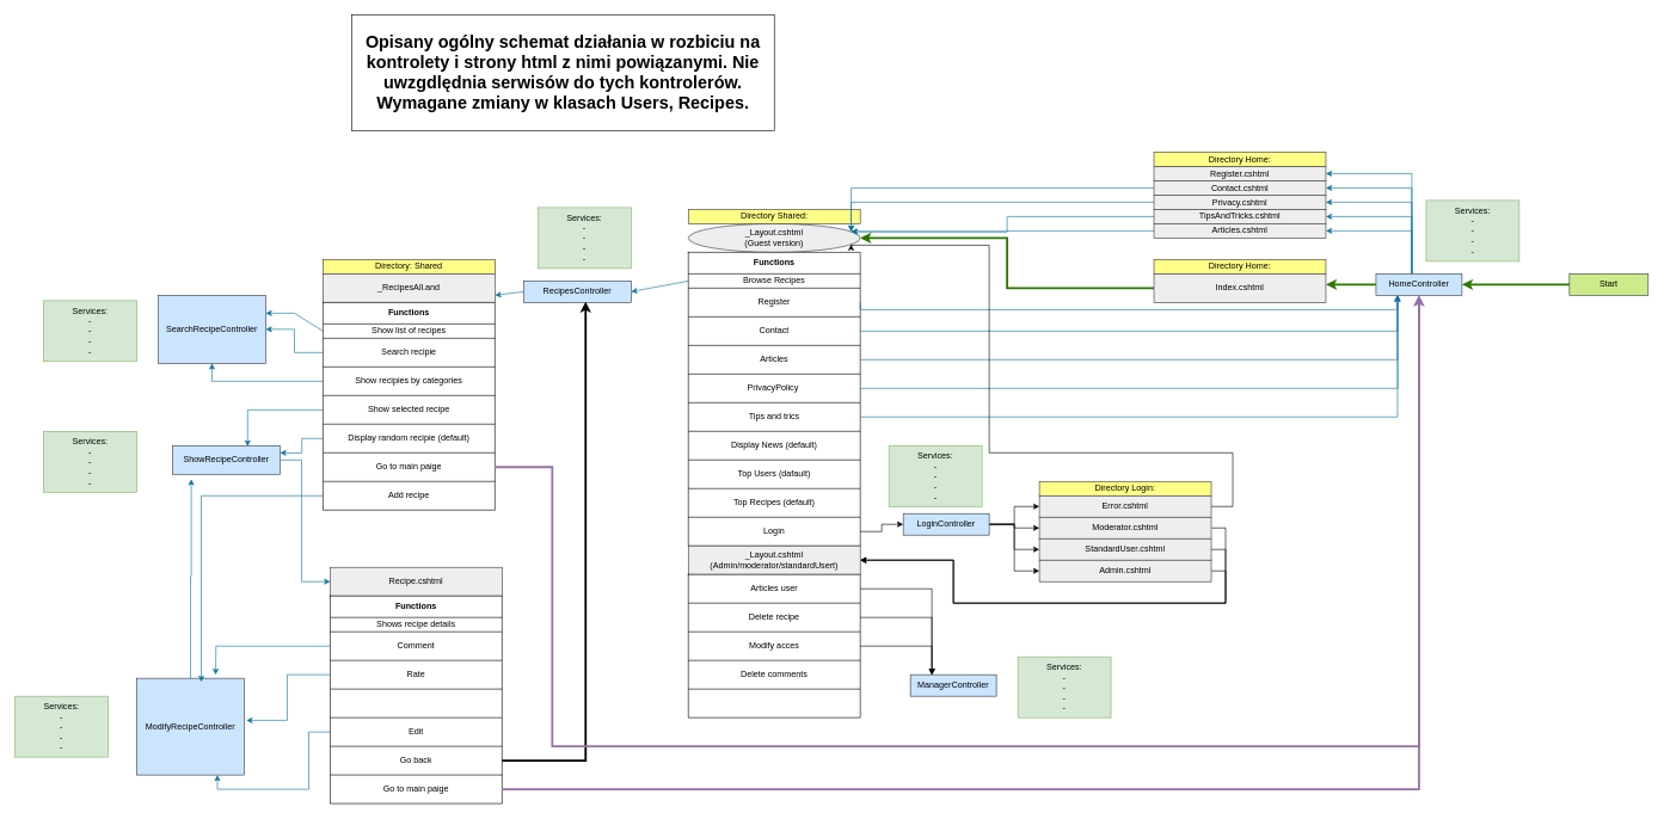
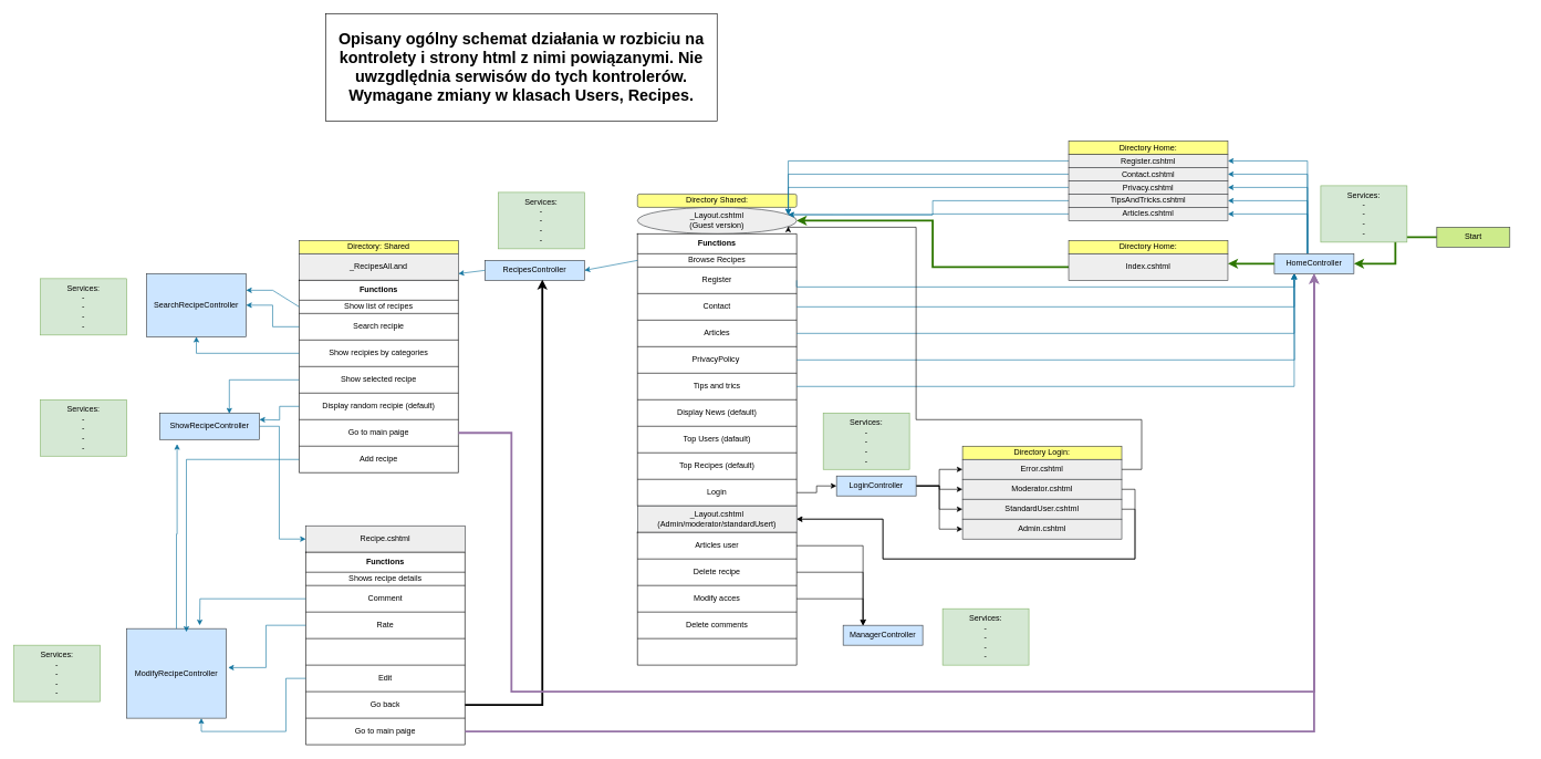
+ <mxCell id="97" style="edgeStyle=orthogonalEdgeStyle;rounded=0;orthogonalLoop=1;jettySize=auto;html=1;entryX=1;entryY=0.25;entryDx=0;entryDy=0;strokeColor=#10739e;align=center;verticalAlign=middle;fontFamily=Helvetica;fontSize=11;fontColor=default;labelBackgroundColor=default;endArrow=classic;fillColor=#b1ddf0;" parent="1" source="98" target="3" edge="1"><mxGeometry relative="1" as="geometry"><mxPoint x="1230" y="392" as="targetPoint" /></mxGeometry></mxCell>
- <mxCell id="2" value="Directory Shared:" style="html=1;whiteSpace=wrap;fillColor=#ffff88;strokeColor=#36393d;" parent="1" vertex="1"><mxGeometry x="960" y="292" width="240" height="20" as="geometry" /></mxCell>
+ <mxCell id="2" value="Directory Shared:" style="html=1;whiteSpace=wrap;fillColor=#ffff88;strokeColor=#36393d;rounded=1;" parent="1" vertex="1"><mxGeometry x="960" y="292" width="240" height="20" as="geometry" /></mxCell>
- <mxCell id="5" value="Start" style="html=1;whiteSpace=wrap;fillColor=#cdeb8b;strokeColor=#36393d;" parent="1" vertex="1"><mxGeometry x="2190" y="382" width="110" height="30" as="geometry" /></mxCell>
+ <mxCell id="5" value="Start" style="html=1;whiteSpace=wrap;fillColor=#cdeb8b;strokeColor=#36393d;" parent="1" vertex="1"><mxGeometry x="2165" y="342" width="110" height="30" as="geometry" /></mxCell>
- <mxCell id="123" style="edgeStyle=orthogonalEdgeStyle;rounded=0;orthogonalLoop=1;jettySize=auto;html=1;exitX=1;exitY=0.5;exitDx=0;exitDy=0;entryX=1;entryY=0.5;entryDx=0;entryDy=0;" parent="1" source="124" target="122" edge="1"><mxGeometry relative="1" as="geometry"><Array as="points"><mxPoint x="1710" y="797" /><mxPoint x="1710" y="842" /><mxPoint x="1330" y="842" /><mxPoint x="1330" y="782" /></Array></mxGeometry></mxCell>
